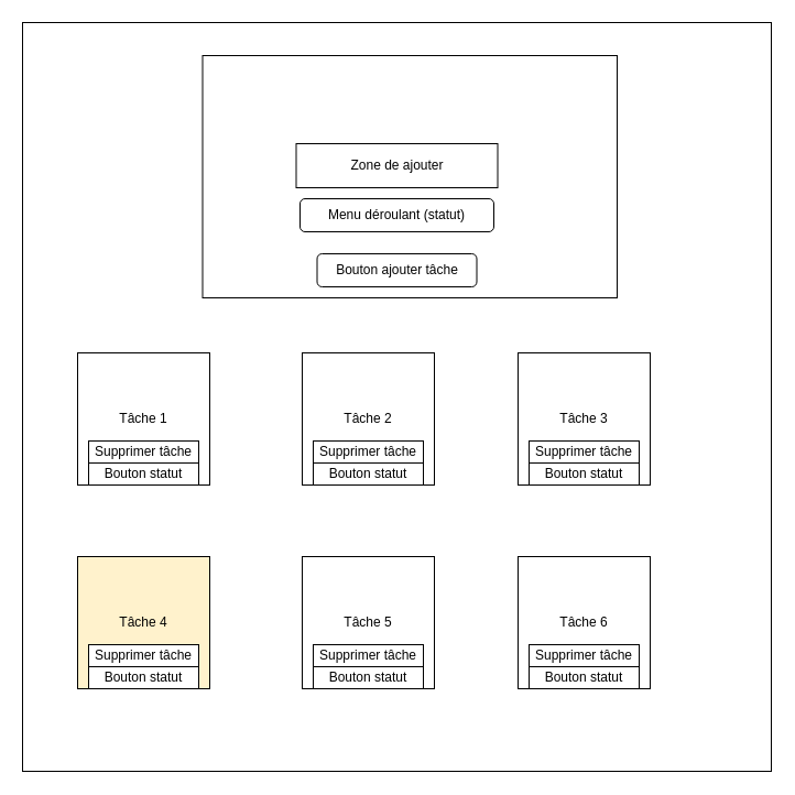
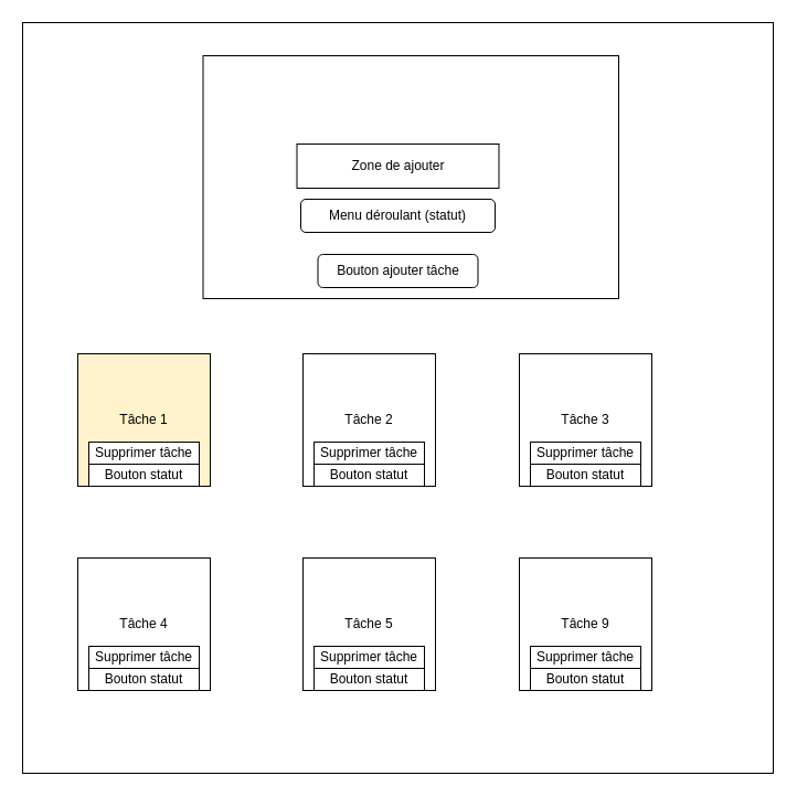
- <mxCell id="5" value="Tâche 1" style="whiteSpace=wrap;html=1;aspect=fixed;" vertex="1" parent="1"><mxGeometry x="70" y="320" width="120" height="120" as="geometry" /></mxCell>
+ <mxCell id="5" value="Tâche 1" style="whiteSpace=wrap;html=1;aspect=fixed;fillColor=#fff2cc;" vertex="1" parent="1"><mxGeometry x="70" y="320" width="120" height="120" as="geometry" /></mxCell>
- <mxCell id="8" value="Tâche 4" style="whiteSpace=wrap;html=1;aspect=fixed;fillColor=#fff2cc;" vertex="1" parent="1"><mxGeometry x="70" y="505" width="120" height="120" as="geometry" /></mxCell>
+ <mxCell id="8" value="Tâche 4" style="whiteSpace=wrap;html=1;aspect=fixed;" vertex="1" parent="1"><mxGeometry x="70" y="505" width="120" height="120" as="geometry" /></mxCell>
- <mxCell id="10" value="Tâche 6" style="whiteSpace=wrap;html=1;aspect=fixed;" vertex="1" parent="1"><mxGeometry x="470" y="505" width="120" height="120" as="geometry" /></mxCell>
+ <mxCell id="10" value="Tâche 9" style="whiteSpace=wrap;html=1;aspect=fixed;" vertex="1" parent="1"><mxGeometry x="470" y="505" width="120" height="120" as="geometry" /></mxCell>
